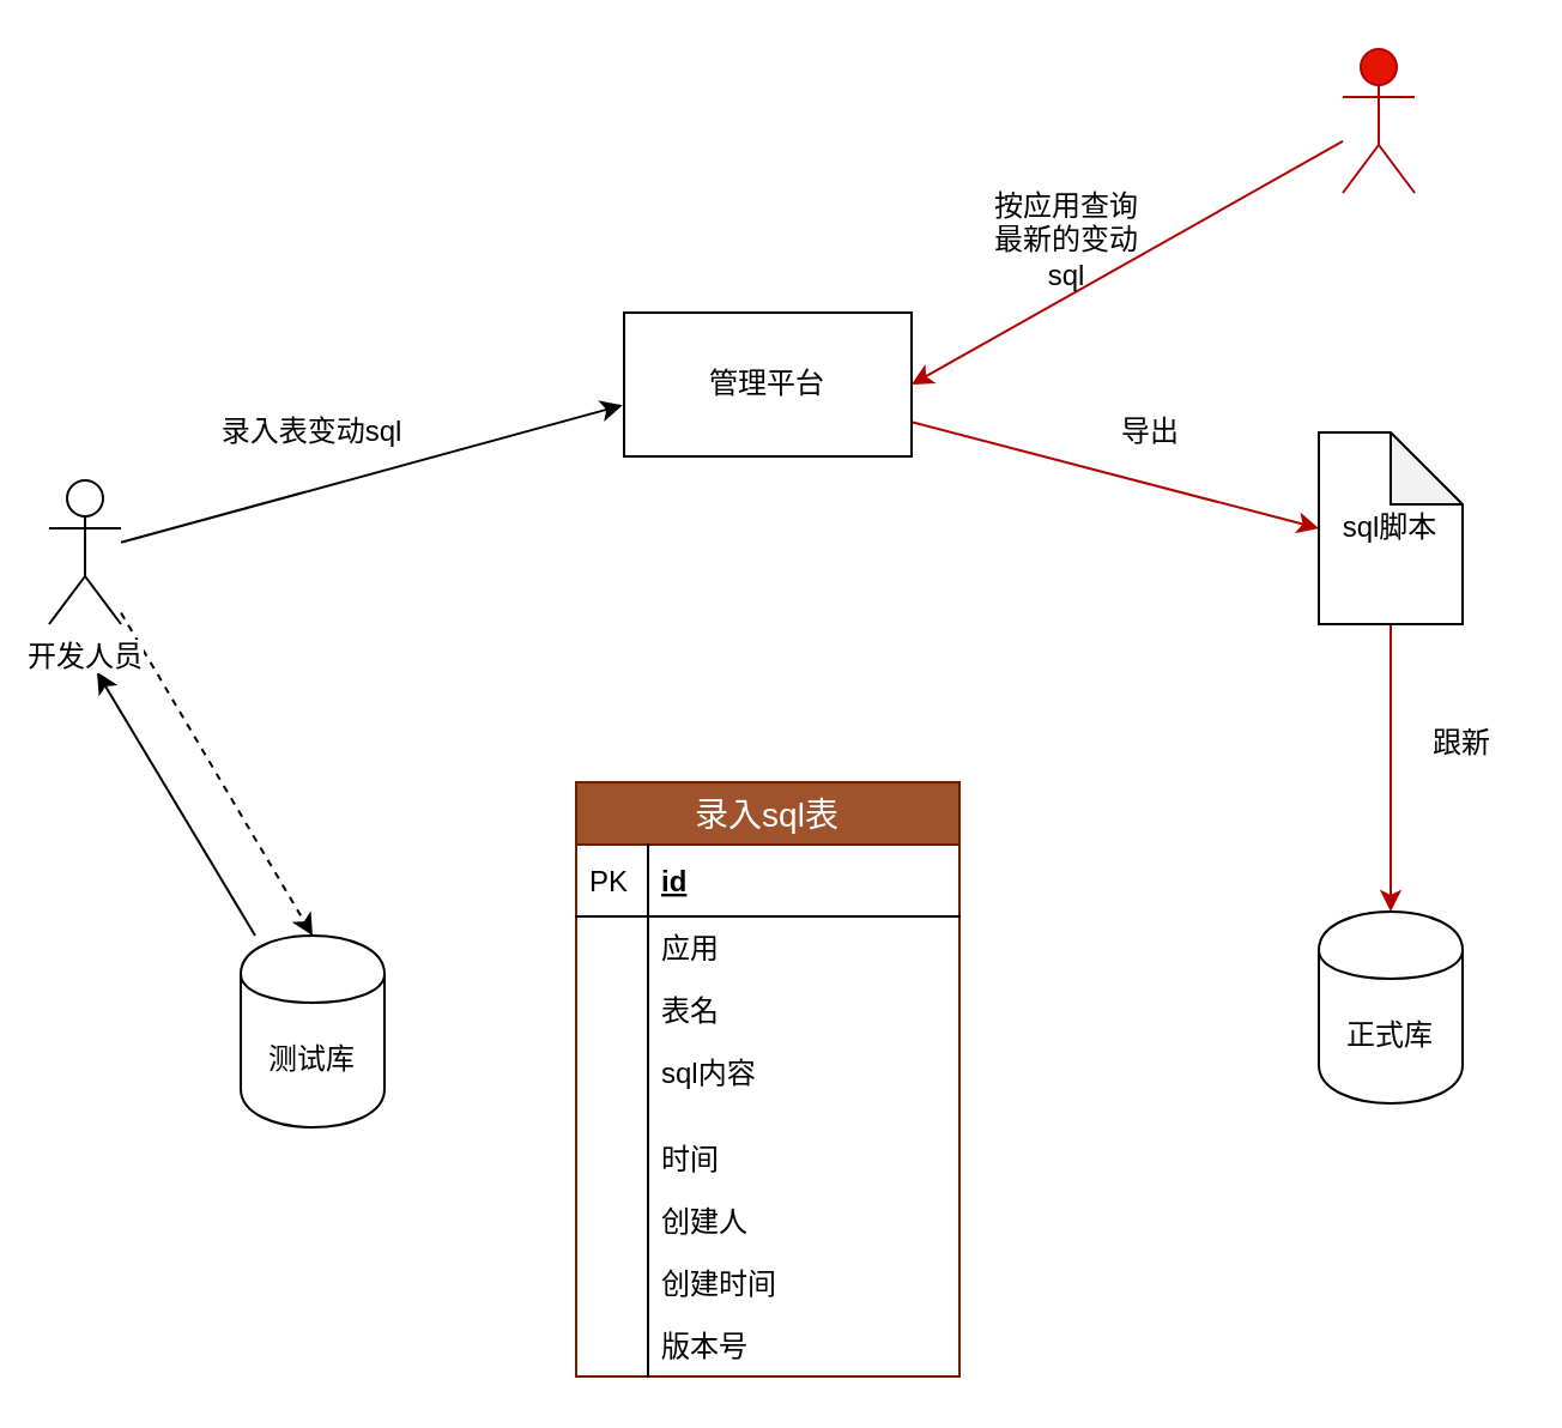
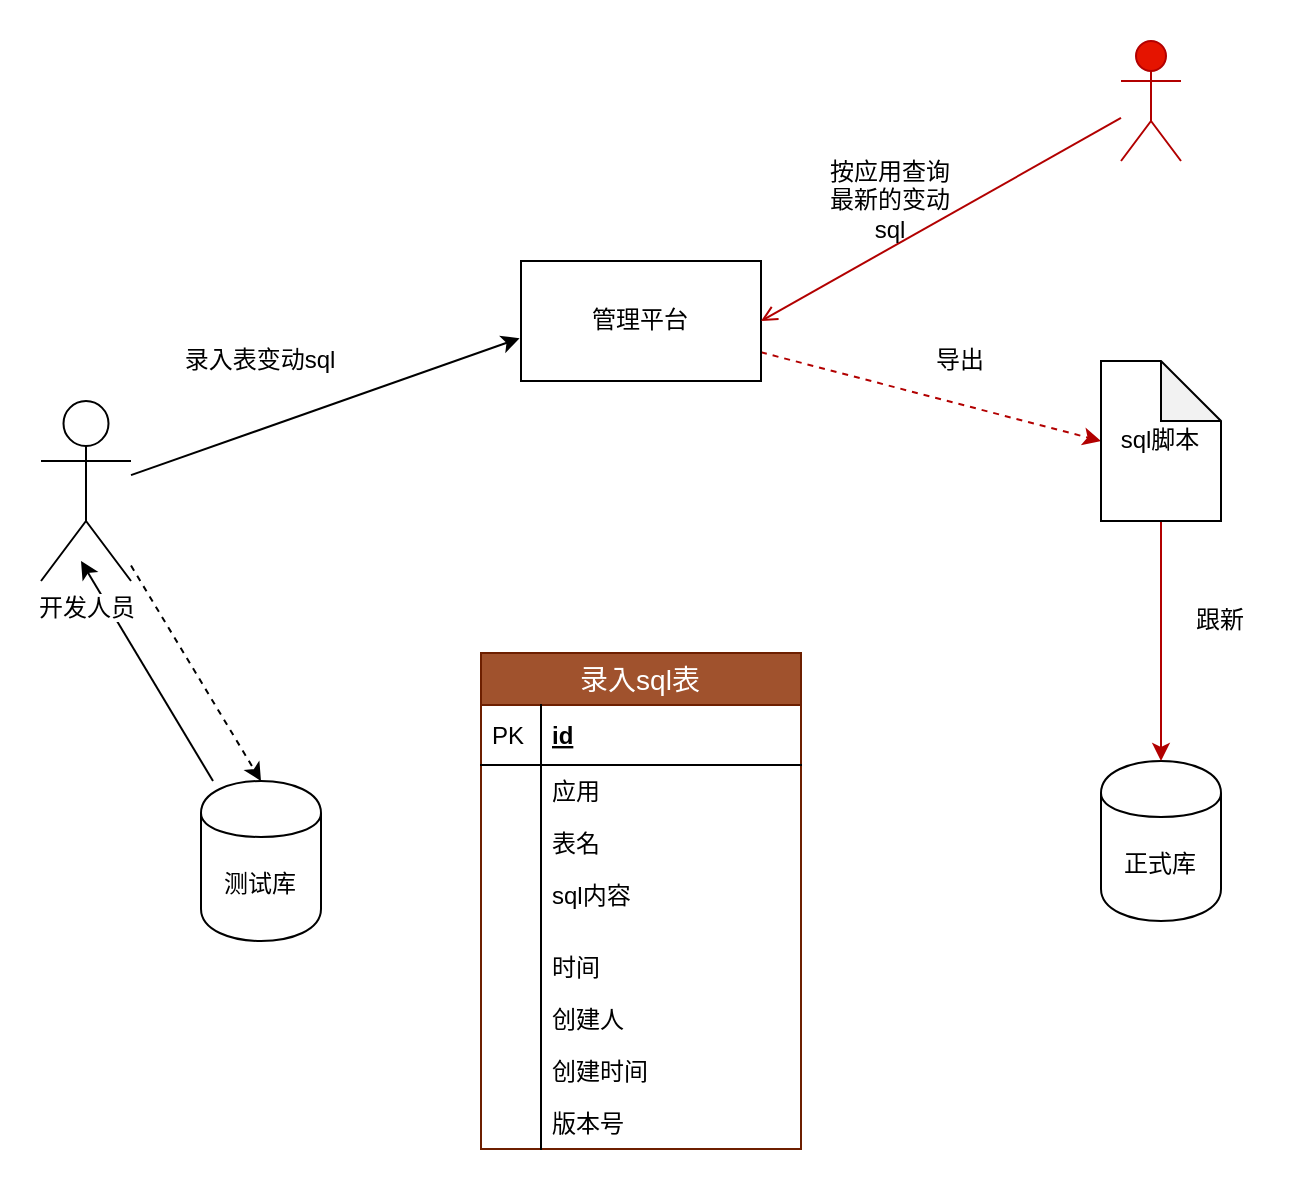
- <mxCell id="10" style="edgeStyle=none;rounded=0;orthogonalLoop=1;jettySize=auto;html=1;entryX=1;entryY=0.5;entryDx=0;entryDy=0;fillColor=#e51400;strokeColor=#B20000;" edge="1" parent="1" source="11" target="6"><mxGeometry relative="1" as="geometry" /></mxCell>
+ <mxCell id="10" style="edgeStyle=none;rounded=0;orthogonalLoop=1;jettySize=auto;html=1;entryX=1;entryY=0.5;entryDx=0;entryDy=0;fillColor=#e51400;strokeColor=#B20000;endArrow=open;" edge="1" parent="1" source="11" target="6"><mxGeometry relative="1" as="geometry" /></mxCell>
- <mxCell id="5" style="edgeStyle=none;rounded=0;orthogonalLoop=1;jettySize=auto;html=1;entryX=0;entryY=0.5;entryDx=0;entryDy=0;entryPerimeter=0;fillColor=#e51400;strokeColor=#B20000;" edge="1" parent="1" source="6" target="13"><mxGeometry relative="1" as="geometry" /></mxCell>
+ <mxCell id="5" style="edgeStyle=none;rounded=0;orthogonalLoop=1;jettySize=auto;html=1;entryX=0;entryY=0.5;entryDx=0;entryDy=0;entryPerimeter=0;fillColor=#e51400;strokeColor=#B20000;dashed=1;" edge="1" parent="1" source="6" target="13"><mxGeometry relative="1" as="geometry" /></mxCell>
- <mxCell id="9" value="开发人员" style="shape=umlActor;verticalLabelPosition=bottom;labelBackgroundColor=#ffffff;verticalAlign=top;html=1;outlineConnect=0;" vertex="1" parent="1"><mxGeometry x="20" y="200" width="30" height="60" as="geometry" /></mxCell>
+ <mxCell id="9" value="开发人员" style="shape=umlActor;verticalLabelPosition=bottom;labelBackgroundColor=#ffffff;verticalAlign=top;html=1;outlineConnect=0;" vertex="1" parent="1"><mxGeometry x="20" y="200" width="45" height="90" as="geometry" /></mxCell>
